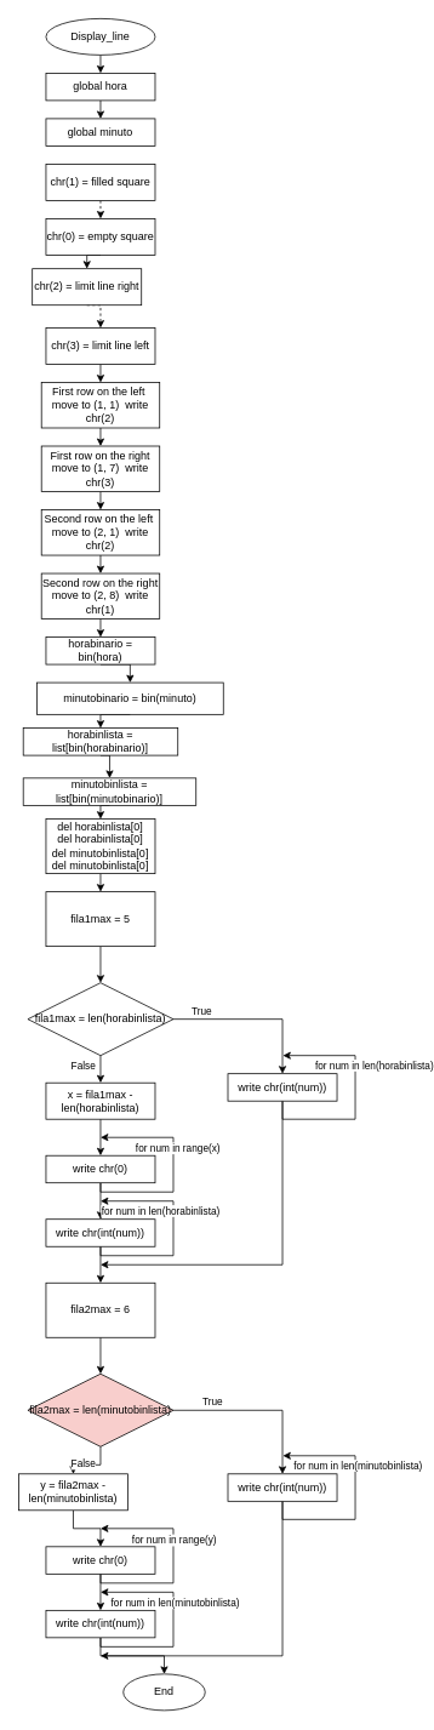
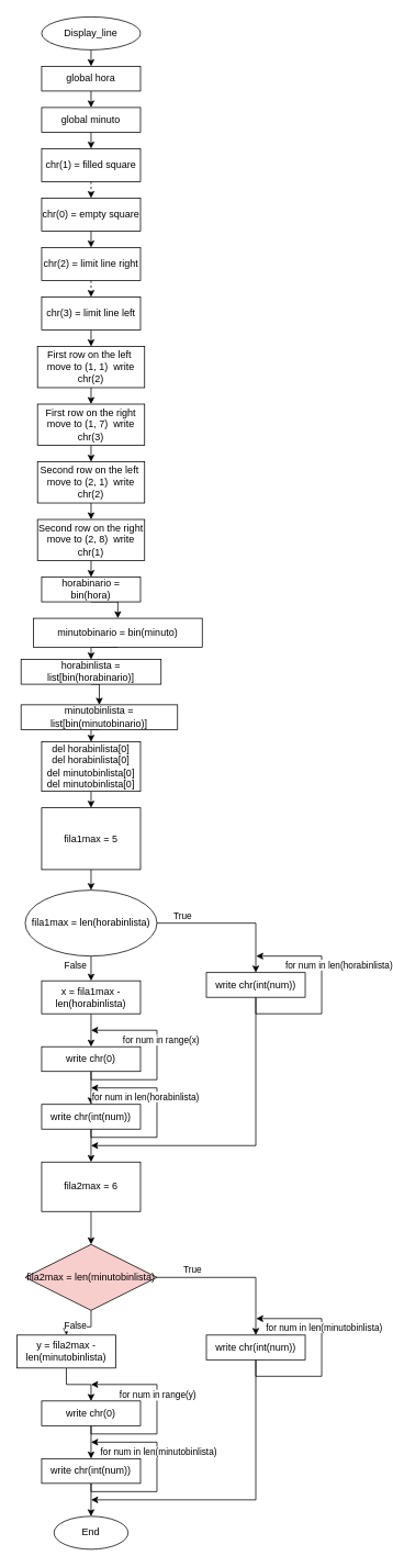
+ <mxCell id="22" style="edgeStyle=orthogonalEdgeStyle;rounded=0;orthogonalLoop=1;jettySize=auto;html=1;exitX=0.5;exitY=1;exitDx=0;exitDy=0;entryX=0.5;entryY=0;entryDx=0;entryDy=0;" parent="1" source="23" target="5" edge="1"><mxGeometry relative="1" as="geometry" /></mxCell>
- <mxCell id="9" value="chr(2) = limit line right" style="rounded=0;whiteSpace=wrap;html=1;" parent="1" vertex="1"><mxGeometry x="35" y="295" width="120" height="40" as="geometry" /></mxCell>
+ <mxCell id="9" value="chr(2) = limit line right" style="rounded=0;whiteSpace=wrap;html=1;" parent="1" vertex="1"><mxGeometry x="50" y="300" width="120" height="40" as="geometry" /></mxCell>
- <mxCell id="35" value="fila1max = 5" style="rounded=0;whiteSpace=wrap;html=1;" parent="1" vertex="1"><mxGeometry x="50" y="980" width="120" height="60" as="geometry" /></mxCell>
+ <mxCell id="35" value="fila1max = 5" style="rounded=0;whiteSpace=wrap;html=1;" parent="1" vertex="1"><mxGeometry x="50" y="980" width="120" height="75" as="geometry" /></mxCell>
- <mxCell id="40" value="fila1max = len(horabinlista)" style="rhombus;whiteSpace=wrap;html=1;" parent="1" vertex="1"><mxGeometry x="30" y="1080" width="160" height="80" as="geometry" /></mxCell>
+ <mxCell id="40" value="fila1max = len(horabinlista)" style="ellipse;whiteSpace=wrap;html=1;" parent="1" vertex="1"><mxGeometry x="30" y="1080" width="160" height="80" as="geometry" /></mxCell>
- <mxCell id="76" value="End" style="ellipse;whiteSpace=wrap;html=1;" parent="1" vertex="1"><mxGeometry x="135" y="1840" width="90" height="40" as="geometry" /></mxCell>
+ <mxCell id="76" value="End" style="ellipse;whiteSpace=wrap;html=1;" parent="1" vertex="1"><mxGeometry x="65" y="1840" width="90" height="40" as="geometry" /></mxCell>
